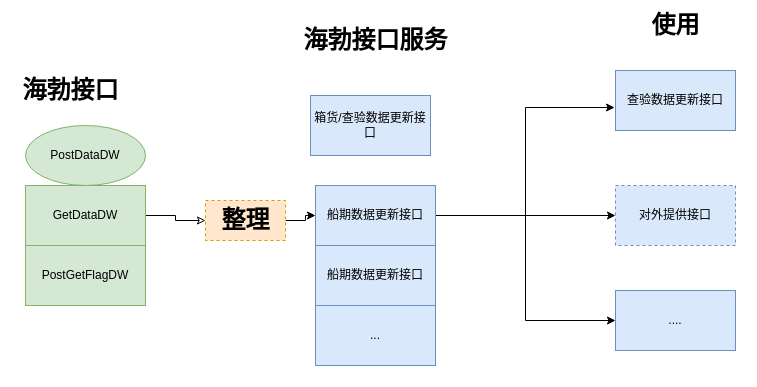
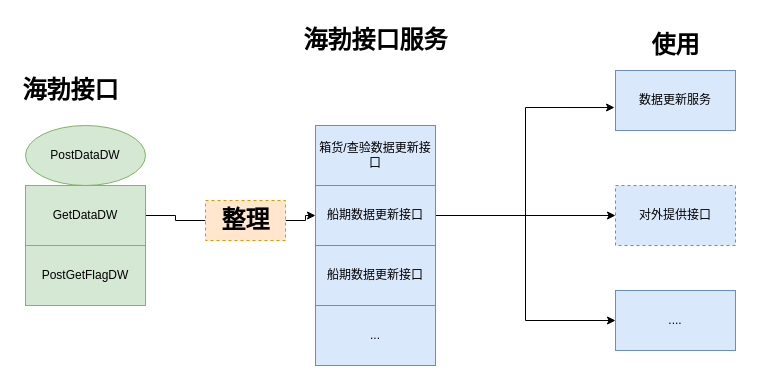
- <mxCell id="20" value="使用" style="text;strokeColor=none;fillColor=none;html=1;fontSize=24;fontStyle=1;verticalAlign=middle;align=center;" parent="1" vertex="1"><mxGeometry x="625" y="5" width="100" height="40" as="geometry" /></mxCell>
+ <mxCell id="20" value="使用" style="text;strokeColor=none;fillColor=none;html=1;fontSize=24;fontStyle=1;verticalAlign=middle;align=center;" parent="1" vertex="1"><mxGeometry x="625" y="25" width="100" height="40" as="geometry" /></mxCell>
- <mxCell id="17" value="查验数据更新接口" style="rounded=0;whiteSpace=wrap;fillColor=#dae8fc;strokeColor=#6c8ebf;" parent="1" vertex="1"><mxGeometry x="615" y="70" width="120" height="60" as="geometry" /></mxCell>
+ <mxCell id="17" value="数据更新服务" style="rounded=0;whiteSpace=wrap;fillColor=#dae8fc;strokeColor=#6c8ebf;" parent="1" vertex="1"><mxGeometry x="615" y="70" width="120" height="60" as="geometry" /></mxCell>
- <mxCell id="6" value="箱货/查验数据更新接口" style="rounded=0;whiteSpace=wrap;fillColor=#dae8fc;strokeColor=#6c8ebf;" parent="1" vertex="1"><mxGeometry x="310" y="95" width="120" height="60" as="geometry" /></mxCell>
+ <mxCell id="6" value="箱货/查验数据更新接口" style="rounded=0;whiteSpace=wrap;fillColor=#dae8fc;strokeColor=#6c8ebf;" parent="1" vertex="1"><mxGeometry x="315" y="125" width="120" height="60" as="geometry" /></mxCell>
- <mxCell id="3" style="edgeStyle=orthogonalEdgeStyle;rounded=0;orthogonalLoop=1;jettySize=auto;html=1;fontSize=16;endArrow=classic;endFill=0;" parent="1" source="4" target="12" edge="1"><mxGeometry relative="1" as="geometry" /></mxCell>
+ <mxCell id="3" style="edgeStyle=orthogonalEdgeStyle;rounded=0;orthogonalLoop=1;jettySize=auto;html=1;fontSize=16;endArrow=none;endFill=0;" parent="1" source="4" target="12" edge="1"><mxGeometry relative="1" as="geometry" /></mxCell>
